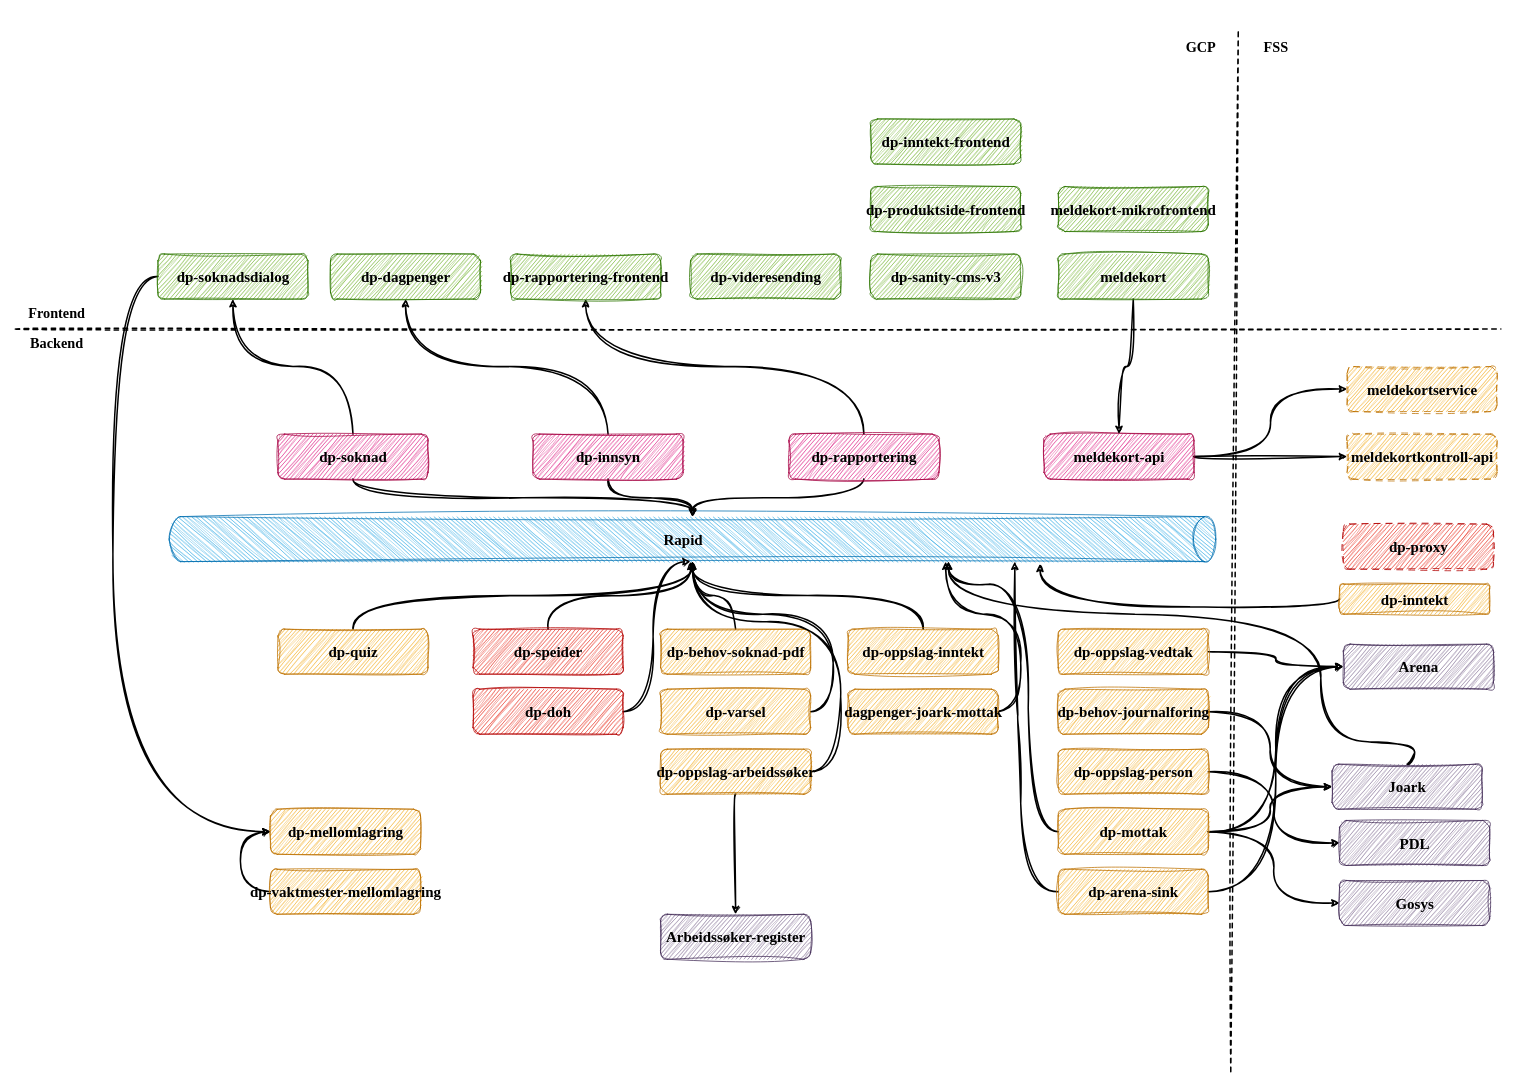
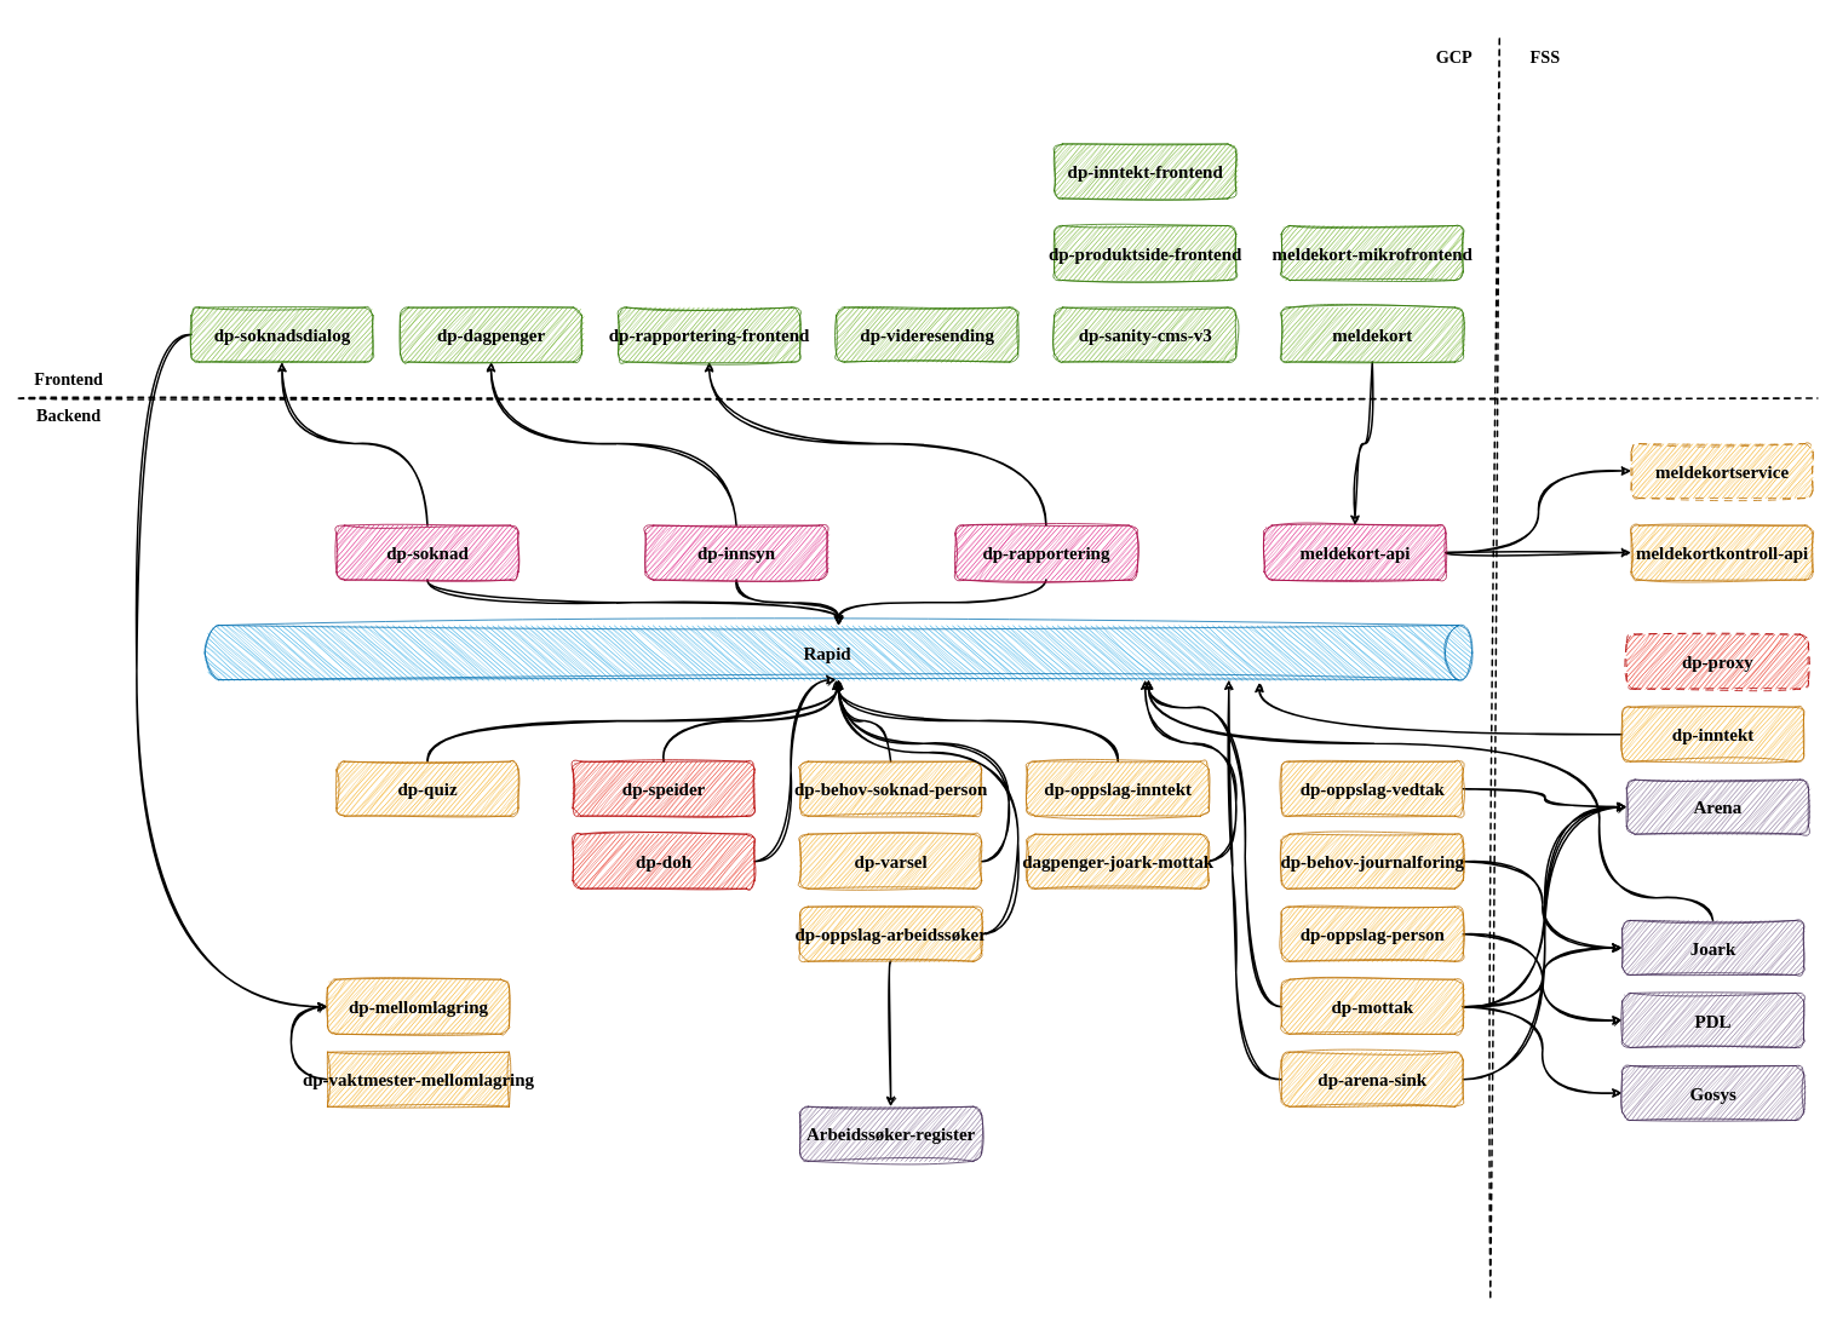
- <mxCell id="52" value="meldekortkontroll-api" style="html=1;fontSize=20;rounded=1;dashed=1;dashPattern=8 8;fillColor=#f0a30a;fontColor=default;strokeColor=#BD7000;fontStyle=1;sketch=1;curveFitting=1;jiggle=2;labelBackgroundColor=none;fontFamily=Architects Daughter;fontSource=https%3A%2F%2Ffonts.googleapis.com%2Fcss%3Ffamily%3DArchitects%2BDaughter;" parent="1" vertex="1"><mxGeometry x="1795" y="578" width="200" height="60" as="geometry" /></mxCell>
+ <mxCell id="52" value="meldekortkontroll-api" style="html=1;fontSize=20;rounded=1;dashed=0;dashPattern=8 8;fillColor=#f0a30a;fontColor=default;strokeColor=#BD7000;fontStyle=1;sketch=1;curveFitting=1;jiggle=2;labelBackgroundColor=none;fontFamily=Architects Daughter;fontSource=https%3A%2F%2Ffonts.googleapis.com%2Fcss%3Ffamily%3DArchitects%2BDaughter;" parent="1" vertex="1"><mxGeometry x="1795" y="578" width="200" height="60" as="geometry" /></mxCell>
- <mxCell id="35" value="dp-inntekt" style="html=1;fontSize=20;rounded=1;fillColor=#f0a30a;fontColor=default;strokeColor=#BD7000;fontStyle=1;sketch=1;curveFitting=1;jiggle=2;labelBackgroundColor=none;fontFamily=Architects Daughter;fontSource=https%3A%2F%2Ffonts.googleapis.com%2Fcss%3Ffamily%3DArchitects%2BDaughter;" parent="1" vertex="1"><mxGeometry x="1785" y="778" width="200" height="40" as="geometry" /></mxCell>
+ <mxCell id="35" value="dp-inntekt" style="html=1;fontSize=20;rounded=1;fillColor=#f0a30a;fontColor=default;strokeColor=#BD7000;fontStyle=1;sketch=1;curveFitting=1;jiggle=2;labelBackgroundColor=none;fontFamily=Architects Daughter;fontSource=https%3A%2F%2Ffonts.googleapis.com%2Fcss%3Ffamily%3DArchitects%2BDaughter;" parent="1" vertex="1"><mxGeometry x="1785" y="778" width="200" height="60" as="geometry" /></mxCell>
- <mxCell id="10" value="dp-behov-soknad-pdf" style="html=1;rounded=1;fillColor=#f0a30a;fontColor=default;strokeColor=#BD7000;fontSize=20;fontStyle=1;sketch=1;curveFitting=1;jiggle=2;labelBackgroundColor=none;fontFamily=Architects Daughter;fontSource=https%3A%2F%2Ffonts.googleapis.com%2Fcss%3Ffamily%3DArchitects%2BDaughter;" parent="1" vertex="1"><mxGeometry x="880" y="838" width="200" height="60" as="geometry" /></mxCell>
+ <mxCell id="10" value="dp-behov-soknad-person" style="html=1;rounded=1;fillColor=#f0a30a;fontColor=default;strokeColor=#BD7000;fontSize=20;fontStyle=1;sketch=1;curveFitting=1;jiggle=2;labelBackgroundColor=none;fontFamily=Architects Daughter;fontSource=https%3A%2F%2Ffonts.googleapis.com%2Fcss%3Ffamily%3DArchitects%2BDaughter;" parent="1" vertex="1"><mxGeometry x="880" y="838" width="200" height="60" as="geometry" /></mxCell>
- <mxCell id="24" value="Joark" style="rounded=1;html=1;fontFamily=Architects Daughter;fontSize=20;fontColor=default;fillColor=#76608a;strokeColor=#432D57;fontStyle=1;sketch=1;curveFitting=1;jiggle=2;labelBackgroundColor=none;fontSource=https%3A%2F%2Ffonts.googleapis.com%2Fcss%3Ffamily%3DArchitects%2BDaughter;" parent="1" vertex="1"><mxGeometry x="1775" y="1018" width="200" height="60" as="geometry" /></mxCell>
+ <mxCell id="24" value="Joark" style="rounded=1;html=1;fontFamily=Architects Daughter;fontSize=20;fontColor=default;fillColor=#76608a;strokeColor=#432D57;fontStyle=1;sketch=1;curveFitting=1;jiggle=2;labelBackgroundColor=none;fontSource=https%3A%2F%2Ffonts.googleapis.com%2Fcss%3Ffamily%3DArchitects%2BDaughter;" parent="1" vertex="1"><mxGeometry x="1785" y="1013" width="200" height="60" as="geometry" /></mxCell>
- <mxCell id="59" value="dp-vaktmester-mellomlagring" style="html=1;fontSize=20;rounded=1;fillColor=#f0a30a;fontColor=default;strokeColor=#BD7000;fontStyle=1;sketch=1;curveFitting=1;jiggle=2;labelBackgroundColor=none;fontFamily=Architects Daughter;fontSource=https%3A%2F%2Ffonts.googleapis.com%2Fcss%3Ffamily%3DArchitects%2BDaughter;" parent="1" vertex="1"><mxGeometry x="360" y="1158" width="200" height="60" as="geometry" /></mxCell>
+ <mxCell id="59" value="dp-vaktmester-mellomlagring" style="html=1;fontSize=20;fillColor=#f0a30a;fontColor=default;strokeColor=#BD7000;fontStyle=1;sketch=1;curveFitting=1;jiggle=2;labelBackgroundColor=none;fontFamily=Architects Daughter;fontSource=https%3A%2F%2Ffonts.googleapis.com%2Fcss%3Ffamily%3DArchitects%2BDaughter;rounded=0;" parent="1" vertex="1"><mxGeometry x="360" y="1158" width="200" height="60" as="geometry" /></mxCell>
